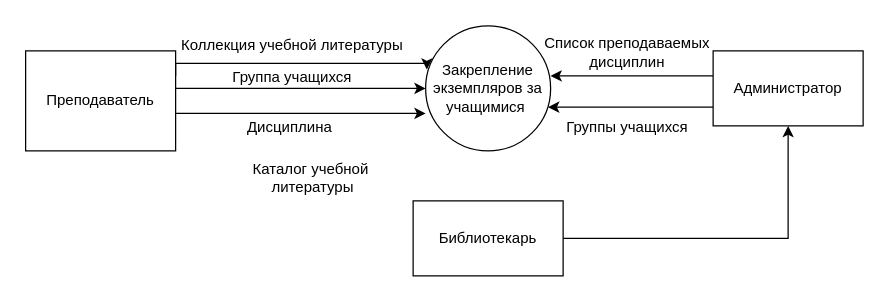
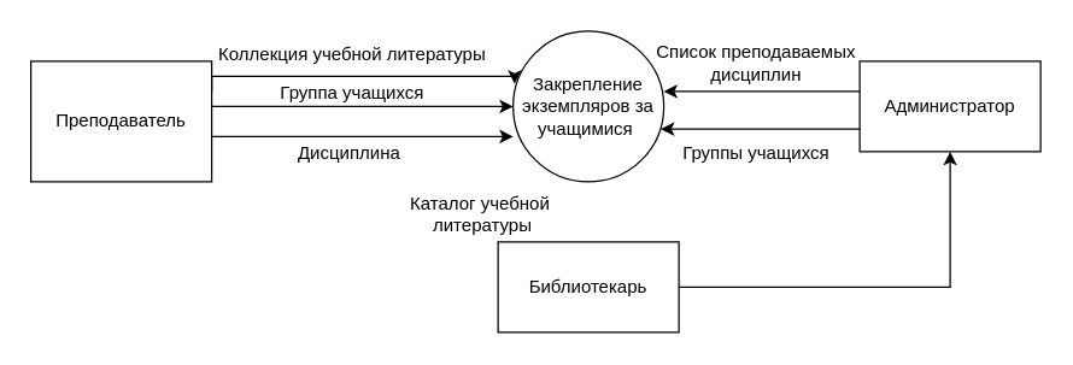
- <mxCell id="17" value="Каталог учебной&lt;br&gt;&lt;div style=&quot;text-align: center&quot;&gt;&lt;span&gt;&amp;nbsp;литературы&lt;/span&gt;&lt;/div&gt;" style="text;html=1;resizable=0;points=[];autosize=1;align=left;verticalAlign=top;spacingTop=-4;" vertex="1" parent="1"><mxGeometry x="200" y="125" width="110" height="30" as="geometry" /></mxCell>
+ <mxCell id="17" value="Каталог учебной&lt;br&gt;&lt;div style=&quot;text-align: center&quot;&gt;&lt;span&gt;&amp;nbsp;литературы&lt;/span&gt;&lt;/div&gt;" style="text;html=1;resizable=0;points=[];autosize=1;align=left;verticalAlign=top;spacingTop=-4;" vertex="1" parent="1"><mxGeometry x="270" y="125" width="110" height="30" as="geometry" /></mxCell>
